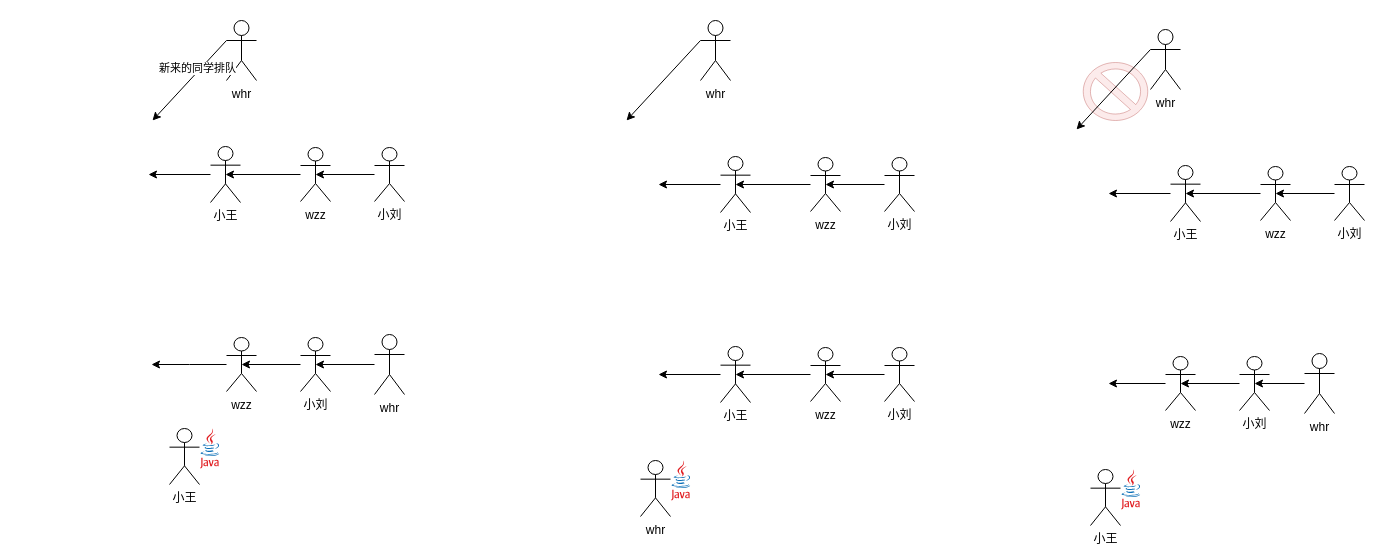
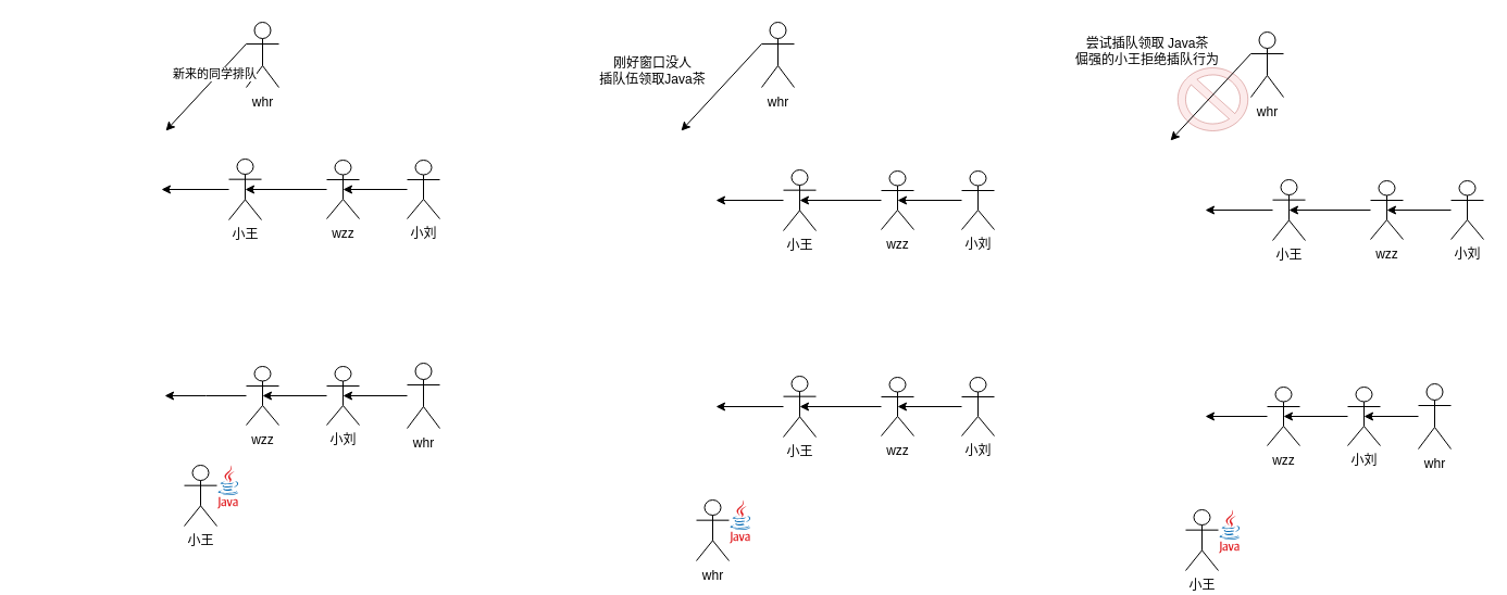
+ <mxCell id="52" value="尝试插队领取 Java茶&lt;div&gt;倔强的小王拒绝插队行为&lt;/div&gt;" style="text;html=1;align=center;verticalAlign=middle;whiteSpace=wrap;rounded=0;" vertex="1" parent="1"><mxGeometry x="980" y="32" width="150" height="30" as="geometry" /></mxCell>
+ <mxCell id="27" value="刚好窗口没人&lt;br&gt;插队伍领取Java茶" style="text;html=1;align=center;verticalAlign=middle;whiteSpace=wrap;rounded=0;" vertex="1" parent="1"><mxGeometry x="550" y="50" width="100" height="30" as="geometry" /></mxCell>
